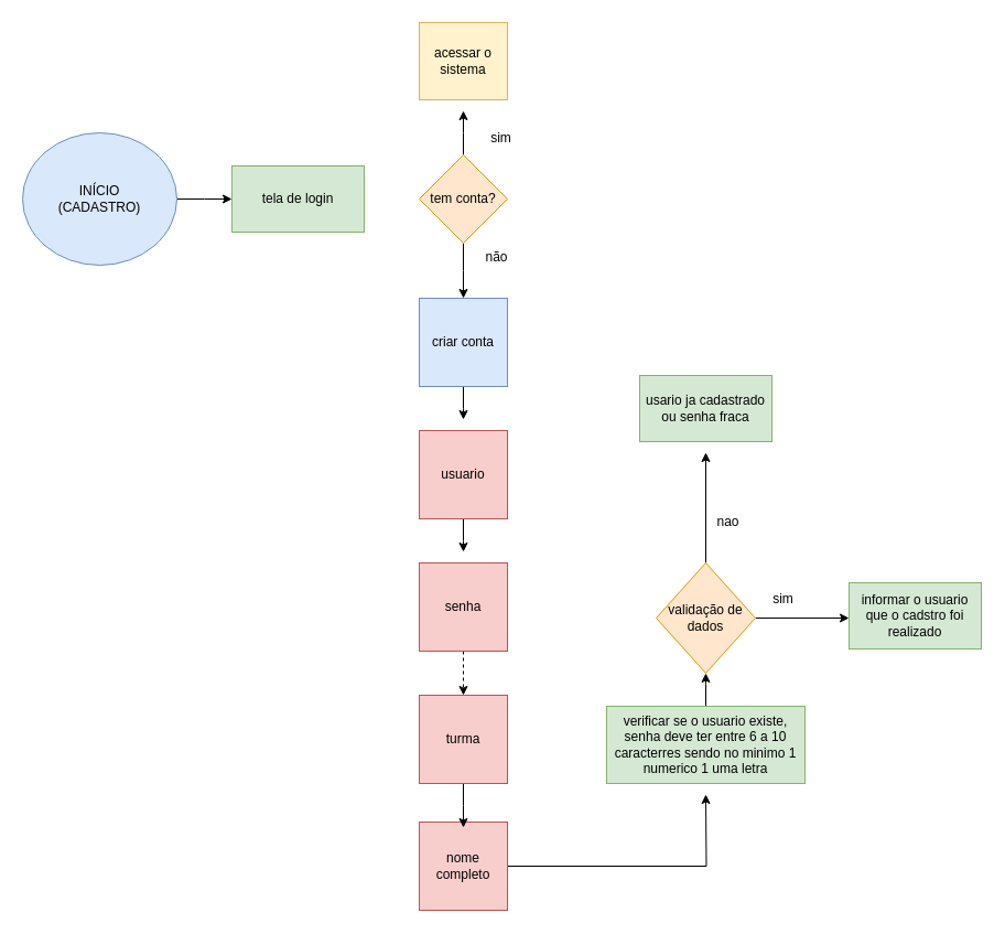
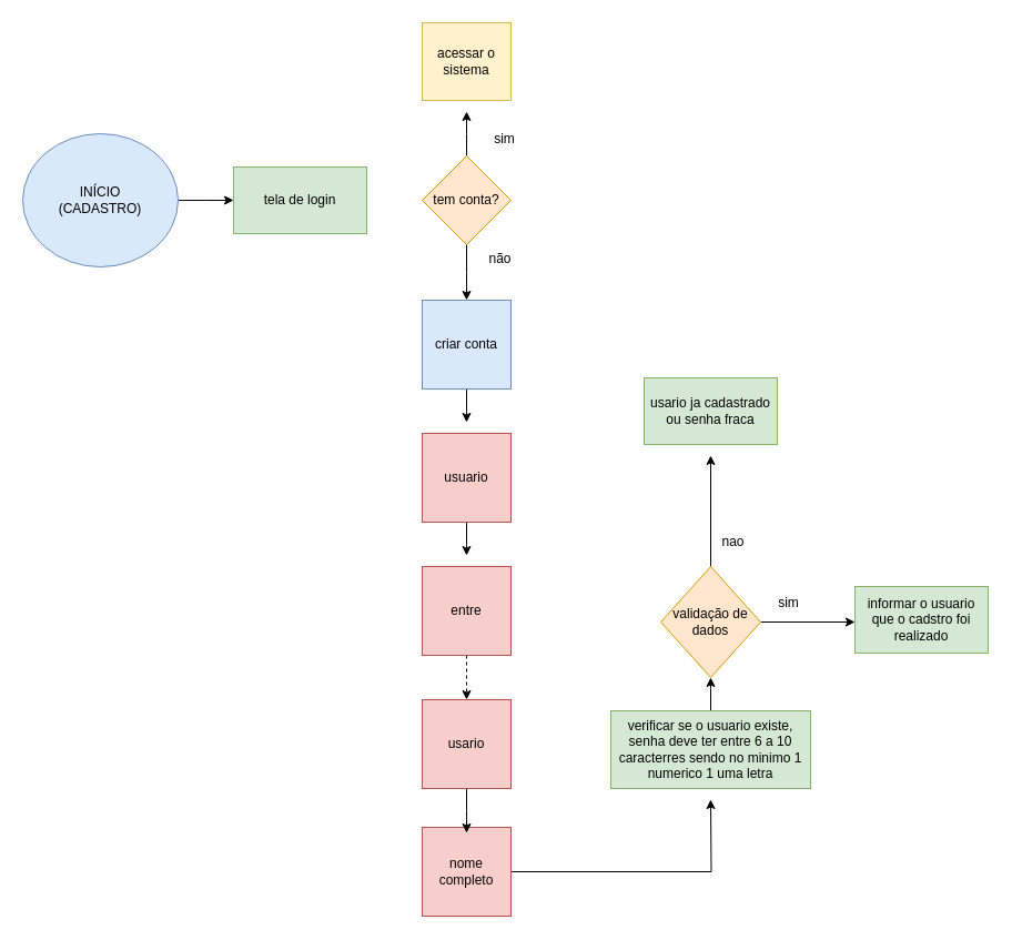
- <mxCell id="28" value="nao" style="text;html=1;align=center;verticalAlign=middle;resizable=0;points=[];autosize=1;strokeColor=none;fillColor=none;" parent="1" vertex="1"><mxGeometry x="640" y="458" width="40" height="30" as="geometry" /></mxCell>
+ <mxCell id="28" value="nao" style="text;html=1;align=center;verticalAlign=middle;resizable=0;points=[];autosize=1;strokeColor=none;fillColor=none;" parent="1" vertex="1"><mxGeometry x="640" y="473" width="40" height="30" as="geometry" /></mxCell>
- <mxCell id="9" value="senha" style="whiteSpace=wrap;html=1;aspect=fixed;fillColor=#f8cecc;strokeColor=#b85450;" parent="1" vertex="1"><mxGeometry x="380" y="510" width="80" height="80" as="geometry" /></mxCell>
+ <mxCell id="9" value="entre" style="whiteSpace=wrap;html=1;aspect=fixed;fillColor=#f8cecc;strokeColor=#b85450;" parent="1" vertex="1"><mxGeometry x="380" y="510" width="80" height="80" as="geometry" /></mxCell>
- <mxCell id="11" value="turma" style="whiteSpace=wrap;html=1;aspect=fixed;fillColor=#f8cecc;strokeColor=#b85450;" parent="1" vertex="1"><mxGeometry x="380" y="630" width="80" height="80" as="geometry" /></mxCell>
+ <mxCell id="11" value="usario" style="whiteSpace=wrap;html=1;aspect=fixed;fillColor=#f8cecc;strokeColor=#b85450;" parent="1" vertex="1"><mxGeometry x="380" y="630" width="80" height="80" as="geometry" /></mxCell>
